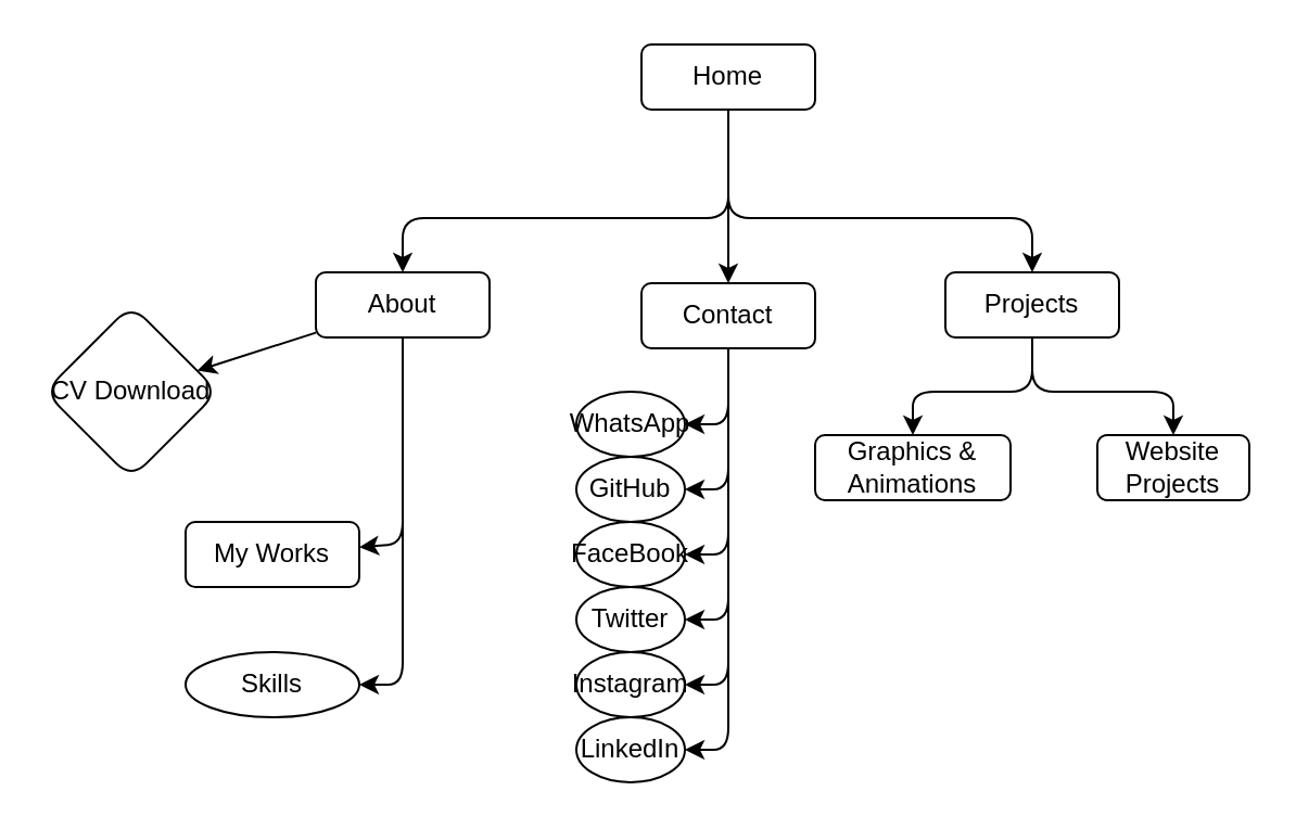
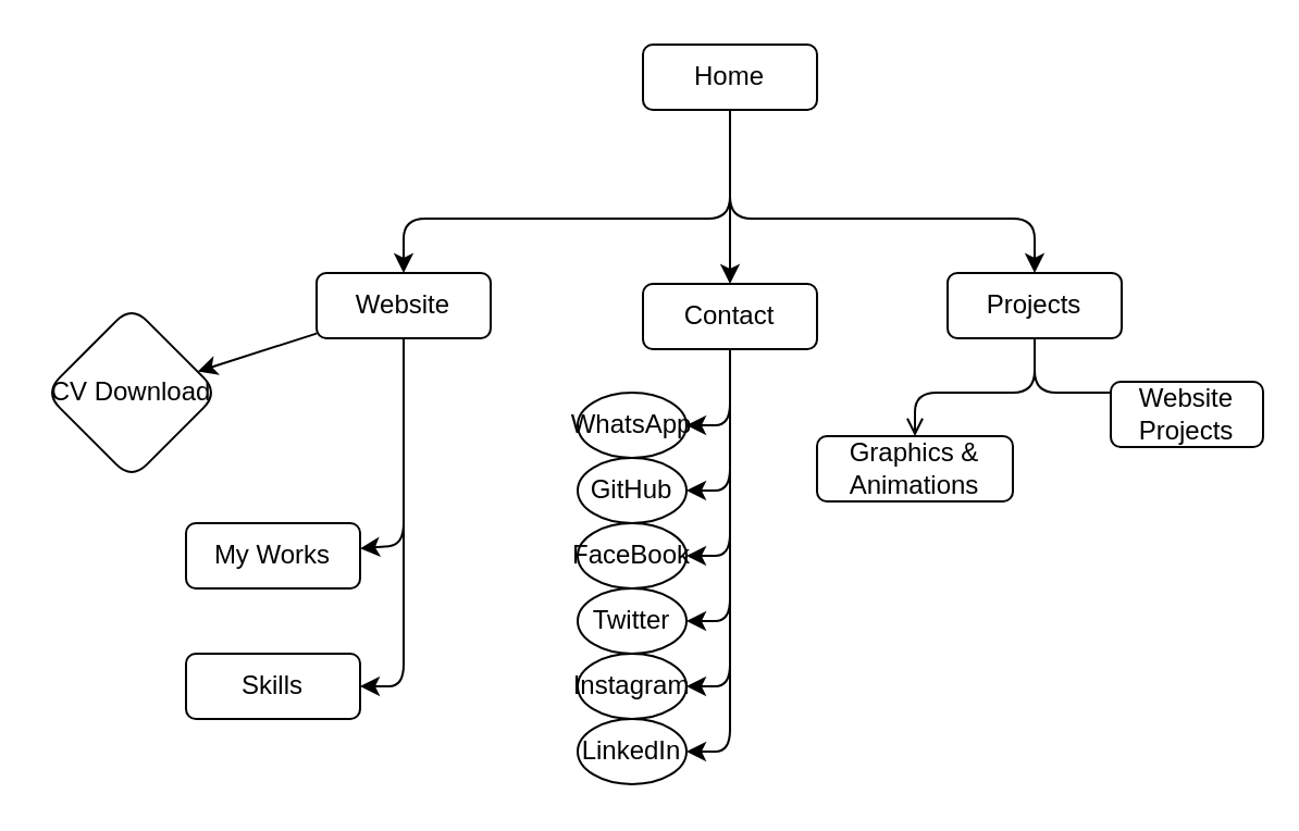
- <mxCell id="12" value="About" style="rounded=1;whiteSpace=wrap;html=1;" vertex="1" parent="1"><mxGeometry x="145" y="125" width="80" height="30" as="geometry" /></mxCell>
+ <mxCell id="12" value="Website" style="rounded=1;whiteSpace=wrap;html=1;" vertex="1" parent="1"><mxGeometry x="145" y="125" width="80" height="30" as="geometry" /></mxCell>
- <mxCell id="13" value="" style="edgeStyle=none;html=1;" edge="1" parent="1" source="15" target="29"><mxGeometry relative="1" as="geometry"><Array as="points"><mxPoint x="475" y="180" /><mxPoint x="420" y="180" /></Array></mxGeometry></mxCell>
+ <mxCell id="13" value="" style="edgeStyle=none;html=1;endArrow=open;" edge="1" parent="1" source="15" target="29"><mxGeometry relative="1" as="geometry"><Array as="points"><mxPoint x="475" y="180" /><mxPoint x="420" y="180" /></Array></mxGeometry></mxCell>
- <mxCell id="30" value="Website Projects" style="whiteSpace=wrap;html=1;rounded=1;" vertex="1" parent="1"><mxGeometry x="505" y="200" width="70" height="30" as="geometry" /></mxCell>
+ <mxCell id="30" value="Website Projects" style="whiteSpace=wrap;html=1;rounded=1;" vertex="1" parent="1"><mxGeometry x="510" y="175" width="70" height="30" as="geometry" /></mxCell>
- <mxCell id="18" value="Skills" style="ellipse;whiteSpace=wrap;html=1;" vertex="1" parent="1"><mxGeometry x="85" y="300" width="80" height="30" as="geometry" /></mxCell>
+ <mxCell id="18" value="Skills" style="whiteSpace=wrap;html=1;rounded=1;" vertex="1" parent="1"><mxGeometry x="85" y="300" width="80" height="30" as="geometry" /></mxCell>
